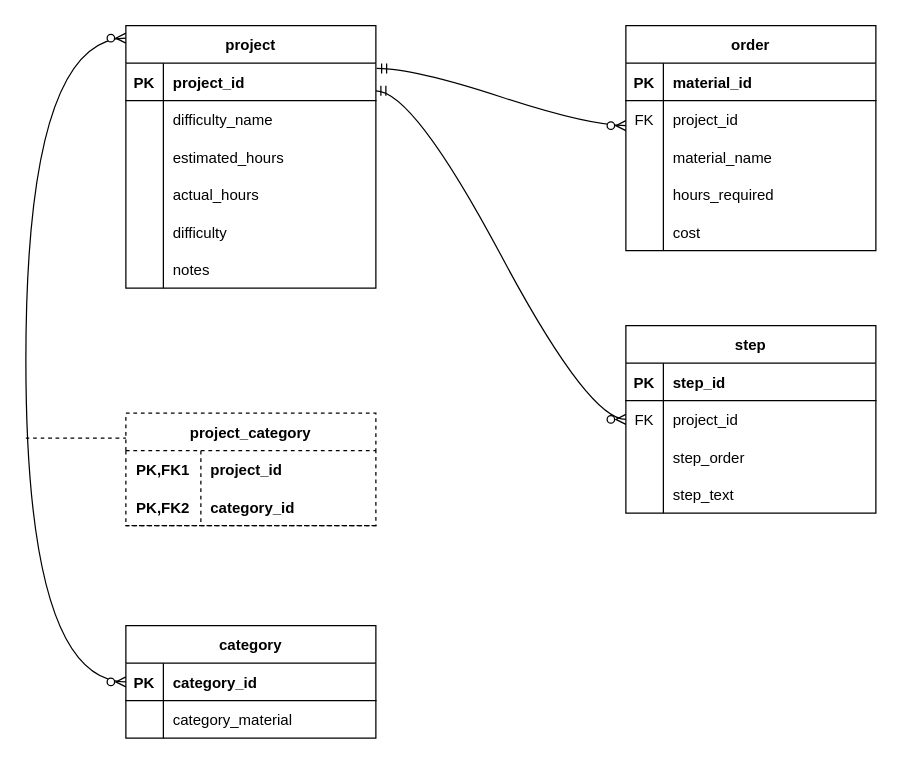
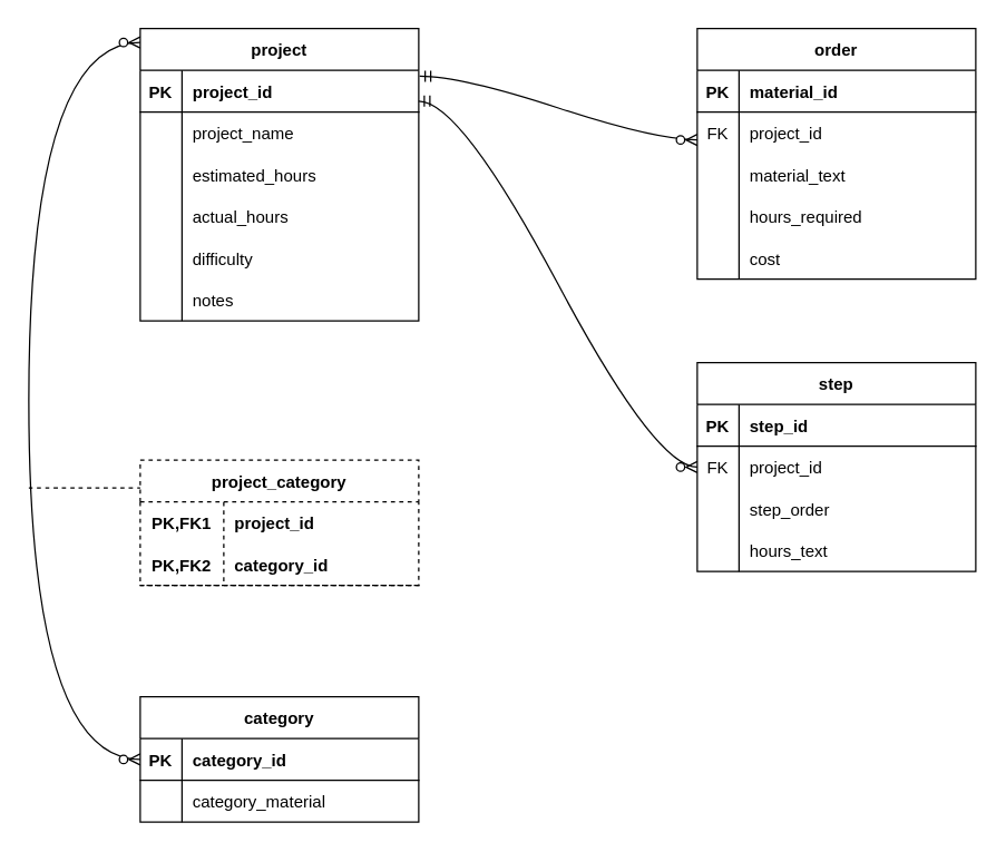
- <mxCell id="8" value="difficulty_name" style="shape=partialRectangle;connectable=0;fillColor=none;top=0;left=0;bottom=0;right=0;align=left;spacingLeft=6;overflow=hidden;" vertex="1" parent="6"><mxGeometry x="30" width="170" height="30" as="geometry"><mxRectangle width="170" height="30" as="alternateBounds" /></mxGeometry></mxCell>
+ <mxCell id="8" value="project_name" style="shape=partialRectangle;connectable=0;fillColor=none;top=0;left=0;bottom=0;right=0;align=left;spacingLeft=6;overflow=hidden;" vertex="1" parent="6"><mxGeometry x="30" width="170" height="30" as="geometry"><mxRectangle width="170" height="30" as="alternateBounds" /></mxGeometry></mxCell>
- <mxCell id="44" value="material_name" style="shape=partialRectangle;connectable=0;fillColor=none;top=0;left=0;bottom=0;right=0;align=left;spacingLeft=6;overflow=hidden;" vertex="1" parent="42"><mxGeometry x="30" width="170" height="30" as="geometry"><mxRectangle width="170" height="30" as="alternateBounds" /></mxGeometry></mxCell>
+ <mxCell id="44" value="material_text" style="shape=partialRectangle;connectable=0;fillColor=none;top=0;left=0;bottom=0;right=0;align=left;spacingLeft=6;overflow=hidden;" vertex="1" parent="42"><mxGeometry x="30" width="170" height="30" as="geometry"><mxRectangle width="170" height="30" as="alternateBounds" /></mxGeometry></mxCell>
- <mxCell id="63" value="step_text" style="shape=partialRectangle;connectable=0;fillColor=none;top=0;left=0;bottom=0;right=0;align=left;spacingLeft=6;overflow=hidden;" vertex="1" parent="61"><mxGeometry x="30" width="170" height="30" as="geometry"><mxRectangle width="170" height="30" as="alternateBounds" /></mxGeometry></mxCell>
+ <mxCell id="63" value="hours_text" style="shape=partialRectangle;connectable=0;fillColor=none;top=0;left=0;bottom=0;right=0;align=left;spacingLeft=6;overflow=hidden;" vertex="1" parent="61"><mxGeometry x="30" width="170" height="30" as="geometry"><mxRectangle width="170" height="30" as="alternateBounds" /></mxGeometry></mxCell>
